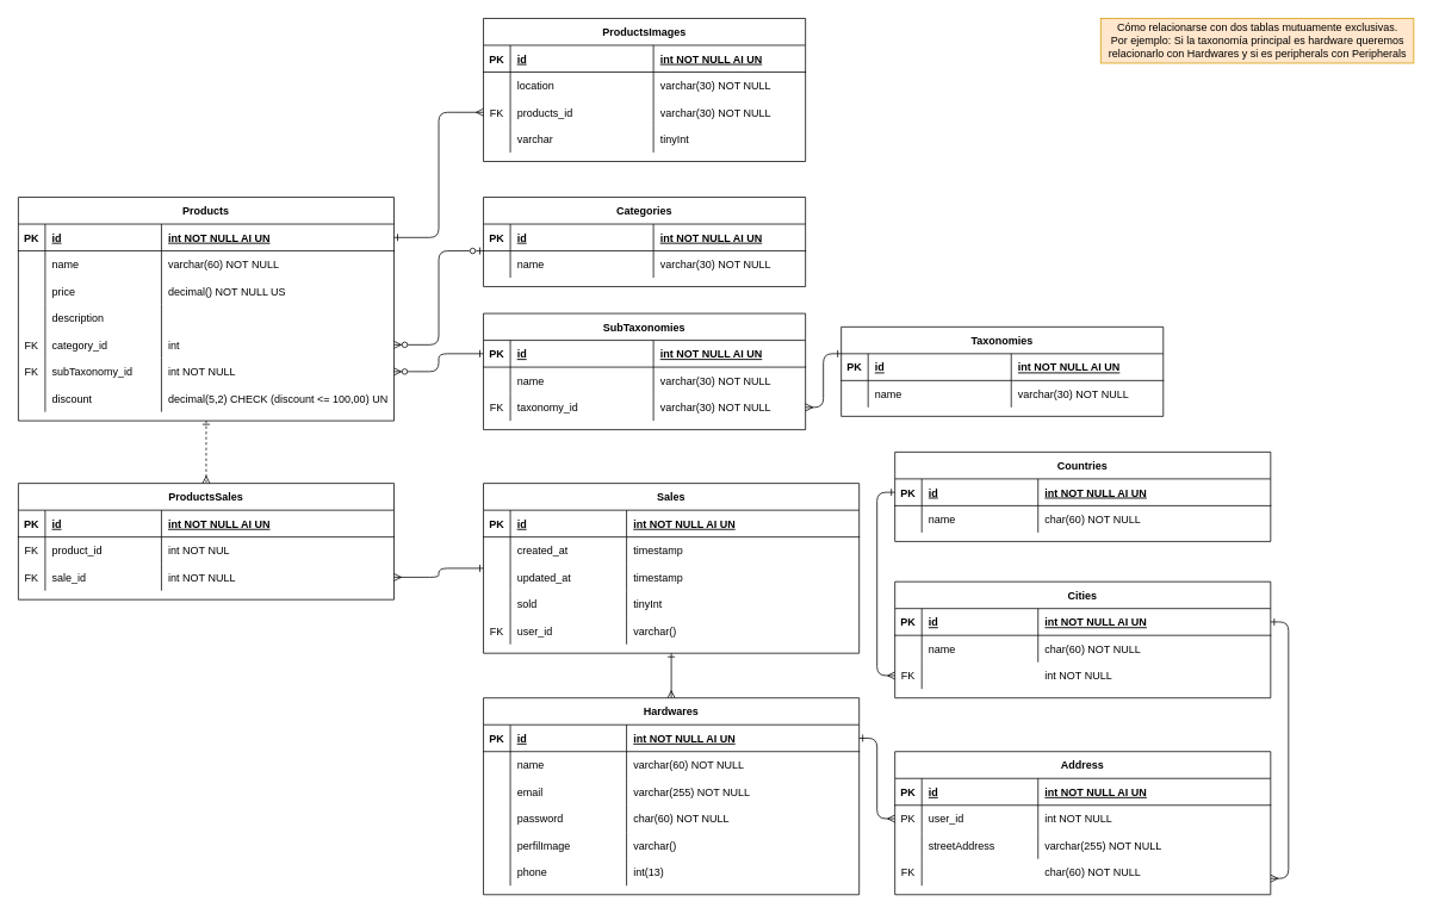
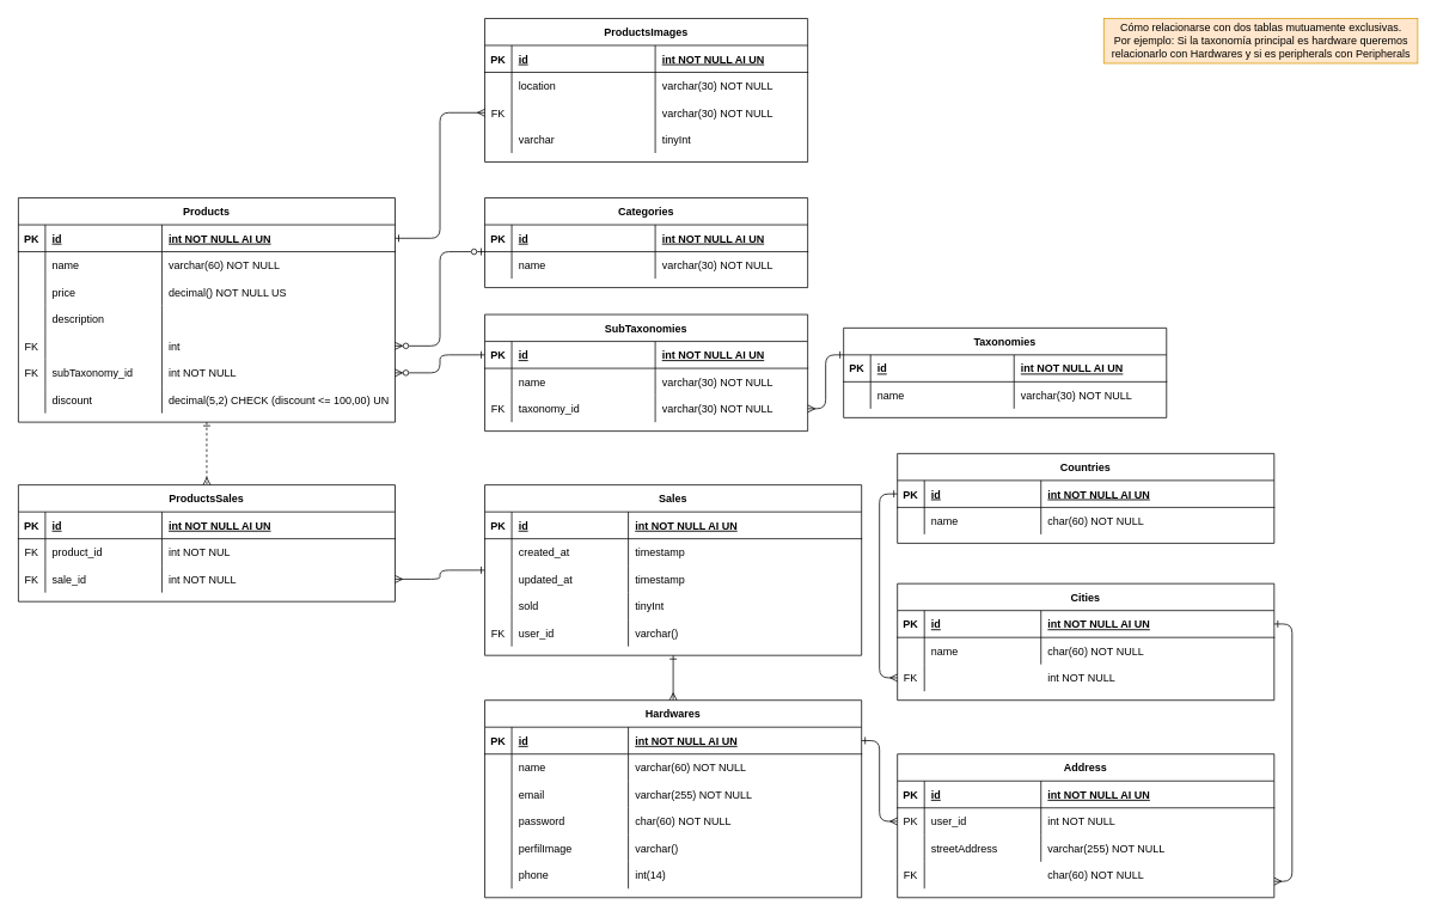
- <mxCell id="104" value="products_id" style="shape=partialRectangle;overflow=hidden;connectable=0;fillColor=none;top=0;left=0;bottom=0;right=0;align=left;spacingLeft=6;" parent="102" vertex="1"><mxGeometry x="30" width="160" height="30" as="geometry"><mxRectangle width="160" height="30" as="alternateBounds" /></mxGeometry></mxCell>
- <mxCell id="22" value="category_id" style="shape=partialRectangle;overflow=hidden;connectable=0;fillColor=none;top=0;left=0;bottom=0;right=0;align=left;spacingLeft=6;" parent="20" vertex="1"><mxGeometry x="30" width="130" height="30" as="geometry"><mxRectangle width="130" height="30" as="alternateBounds" /></mxGeometry></mxCell>
- <mxCell id="91" value="int(13)" style="shape=partialRectangle;overflow=hidden;connectable=0;fillColor=none;top=0;left=0;bottom=0;right=0;align=left;spacingLeft=6;" vertex="1" parent="88"><mxGeometry x="160" width="260" height="30" as="geometry"><mxRectangle width="260" height="30" as="alternateBounds" /></mxGeometry></mxCell>
+ <mxCell id="91" value="int(14)" style="shape=partialRectangle;overflow=hidden;connectable=0;fillColor=none;top=0;left=0;bottom=0;right=0;align=left;spacingLeft=6;" vertex="1" parent="88"><mxGeometry x="160" width="260" height="30" as="geometry"><mxRectangle width="260" height="30" as="alternateBounds" /></mxGeometry></mxCell>
